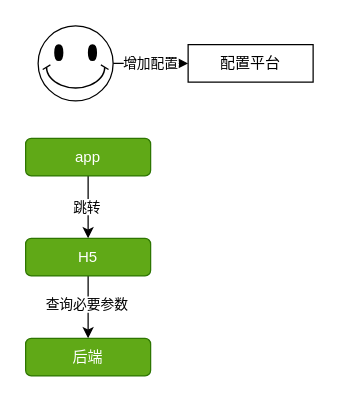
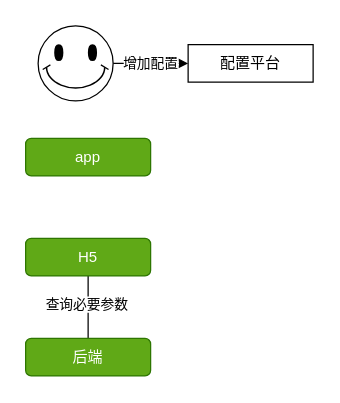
- <mxCell id="6" style="edgeStyle=orthogonalEdgeStyle;rounded=0;orthogonalLoop=1;jettySize=auto;html=1;entryX=0.5;entryY=0;entryDx=0;entryDy=0;" edge="1" parent="1" source="8" target="11"><mxGeometry relative="1" as="geometry" /></mxCell>
- <mxCell id="7" value="跳转" style="edgeLabel;html=1;align=center;verticalAlign=middle;resizable=0;points=[];" vertex="1" connectable="0" parent="6"><mxGeometry x="-0.033" y="-2" relative="1" as="geometry"><mxPoint as="offset" /></mxGeometry></mxCell>
- <mxCell id="9" style="edgeStyle=orthogonalEdgeStyle;rounded=0;orthogonalLoop=1;jettySize=auto;html=1;" edge="1" parent="1" source="11" target="12"><mxGeometry relative="1" as="geometry" /></mxCell>
+ <mxCell id="9" style="edgeStyle=orthogonalEdgeStyle;rounded=0;orthogonalLoop=1;jettySize=auto;html=1;endArrow=none;" edge="1" parent="1" source="11" target="12"><mxGeometry relative="1" as="geometry" /></mxCell>
